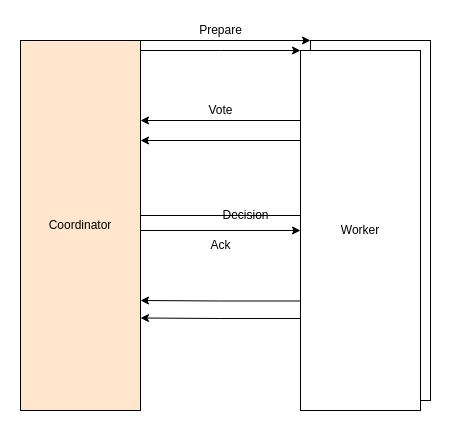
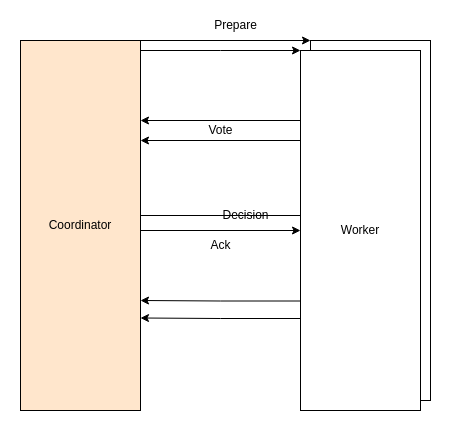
- <mxCell id="11" value="Prepare" style="text;html=1;align=center;verticalAlign=middle;resizable=0;points=[];autosize=1;strokeColor=none;" vertex="1" parent="1"><mxGeometry x="190" y="20" width="60" height="20" as="geometry" /></mxCell>
+ <mxCell id="11" value="Prepare" style="text;html=1;align=center;verticalAlign=middle;resizable=0;points=[];autosize=1;strokeColor=none;" vertex="1" parent="1"><mxGeometry x="205" y="15" width="60" height="20" as="geometry" /></mxCell>
- <mxCell id="12" value="Vote" style="text;html=1;align=center;verticalAlign=middle;resizable=0;points=[];autosize=1;strokeColor=none;" vertex="1" parent="1"><mxGeometry x="200" y="100" width="40" height="20" as="geometry" /></mxCell>
+ <mxCell id="12" value="Vote" style="text;html=1;align=center;verticalAlign=middle;resizable=0;points=[];autosize=1;strokeColor=none;" vertex="1" parent="1"><mxGeometry x="200" y="120" width="40" height="20" as="geometry" /></mxCell>
